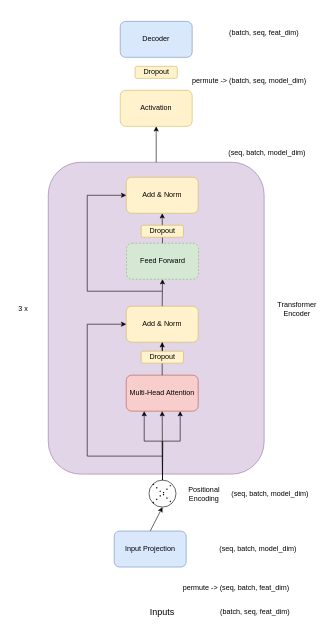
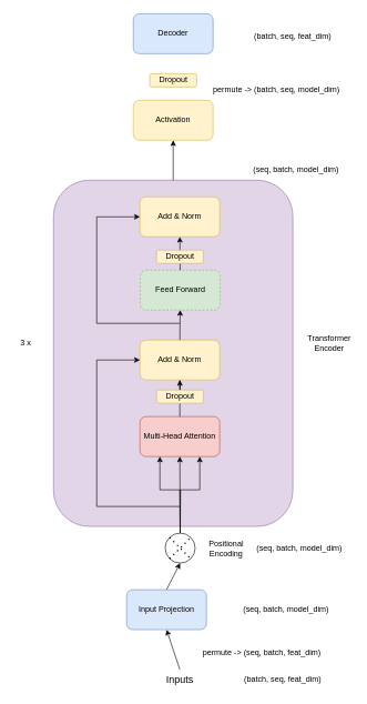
- <mxCell id="36" value="Decoder" style="rounded=1;whiteSpace=wrap;html=1;fillColor=#dae8fc;strokeColor=#6c8ebf;" vertex="1" parent="1"><mxGeometry x="200" y="35" width="120" height="60" as="geometry" /></mxCell>
+ <mxCell id="36" value="Decoder" style="rounded=1;whiteSpace=wrap;html=1;fillColor=#dae8fc;strokeColor=#6c8ebf;" vertex="1" parent="1"><mxGeometry x="200" y="20" width="120" height="60" as="geometry" /></mxCell>
+ <mxCell id="5" value="" style="endArrow=classic;html=1;rounded=0;exitX=0.5;exitY=0;exitDx=0;exitDy=0;entryX=0.5;entryY=1;entryDx=0;entryDy=0;" edge="1" parent="1" source="3" target="12"><mxGeometry width="50" height="50" relative="1" as="geometry"><mxPoint x="245" y="485" as="sourcePoint" /><mxPoint x="270" y="955" as="targetPoint" /></mxGeometry></mxCell>
